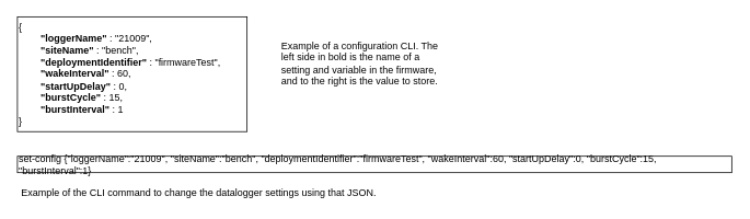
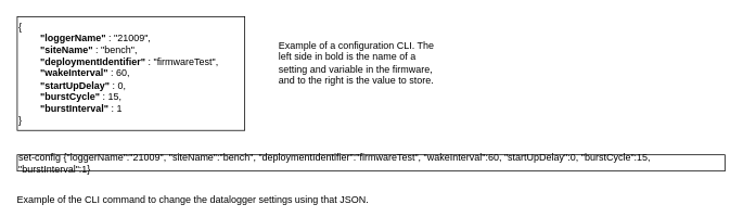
- <mxCell id="5" value="&lt;div align=&quot;left&quot;&gt;&lt;font color=&quot;#000000&quot;&gt;Example of the CLI command to change the datalogger settings using that JSON.&lt;br&gt;&lt;/font&gt;&lt;/div&gt;" style="text;html=1;strokeColor=none;fillColor=none;align=left;verticalAlign=middle;whiteSpace=wrap;rounded=0;" parent="1" vertex="1"><mxGeometry x="23" y="225" width="498" height="20" as="geometry" /></mxCell>
+ <mxCell id="5" value="&lt;div align=&quot;left&quot;&gt;&lt;font color=&quot;#000000&quot;&gt;Example of the CLI command to change the datalogger settings using that JSON.&lt;br&gt;&lt;/font&gt;&lt;/div&gt;" style="text;html=1;strokeColor=none;fillColor=none;align=left;verticalAlign=middle;whiteSpace=wrap;rounded=0;" parent="1" vertex="1"><mxGeometry x="18" y="235" width="498" height="20" as="geometry" /></mxCell>
